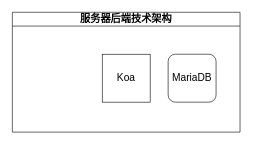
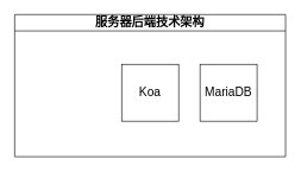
- <mxCell id="4" value="MariaDB" style="whiteSpace=wrap;html=1;aspect=fixed;fontSize=17;rounded=1;" vertex="1" parent="2"><mxGeometry x="260" y="70" width="80" height="80" as="geometry" /></mxCell>
+ <mxCell id="4" value="MariaDB" style="whiteSpace=wrap;html=1;aspect=fixed;fontSize=17;" vertex="1" parent="2"><mxGeometry x="260" y="70" width="80" height="80" as="geometry" /></mxCell>
